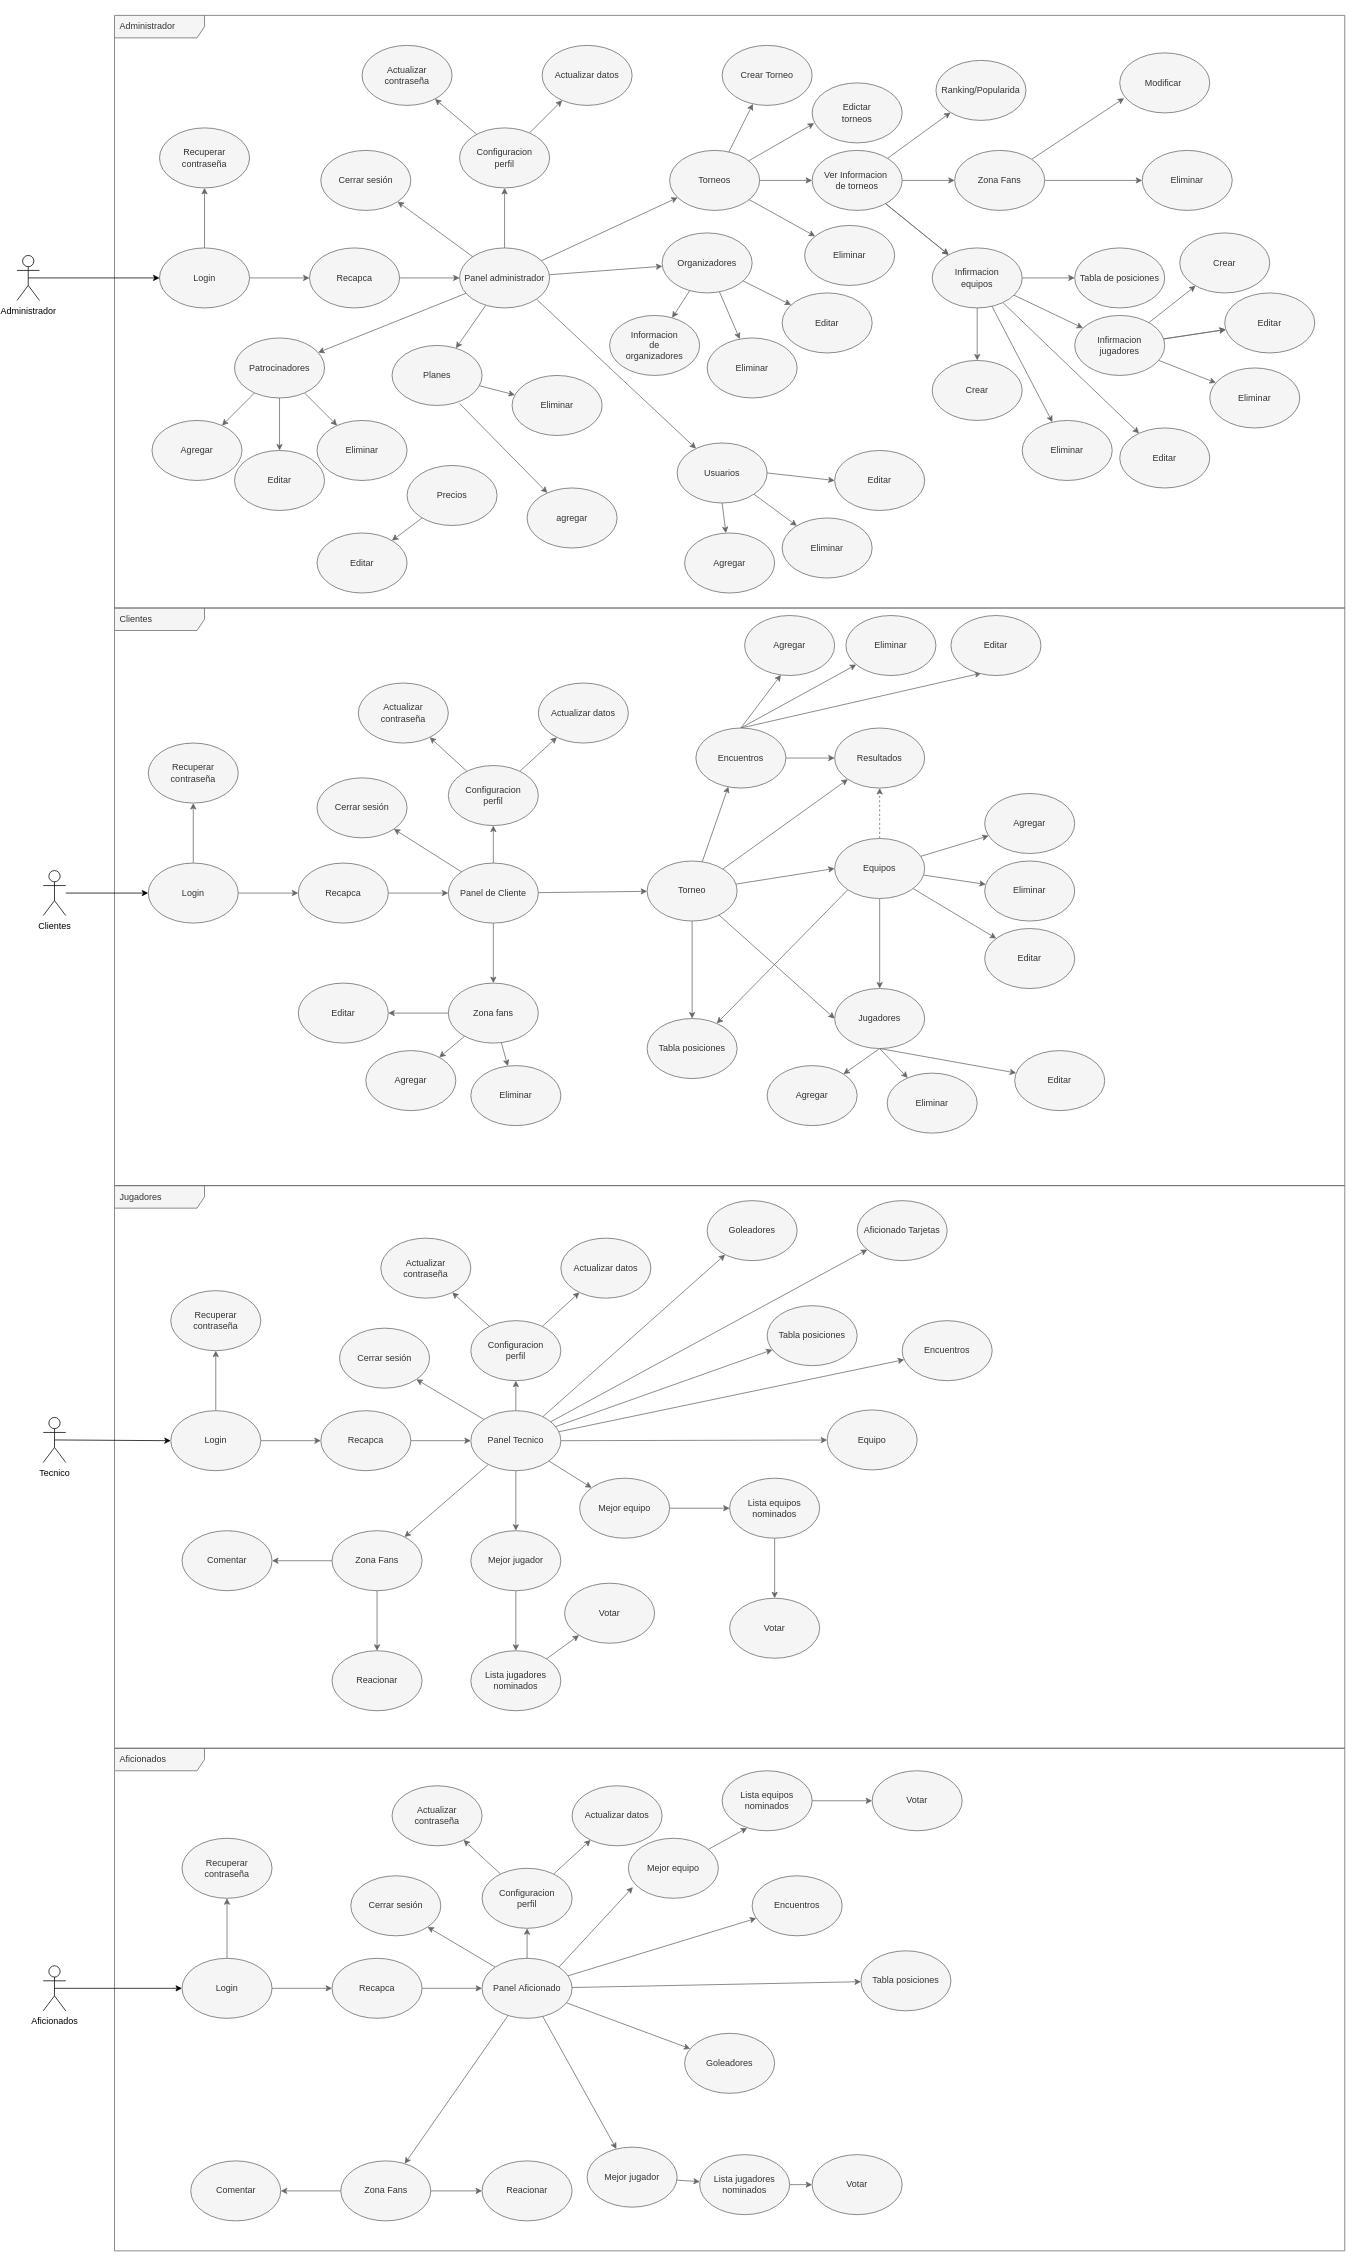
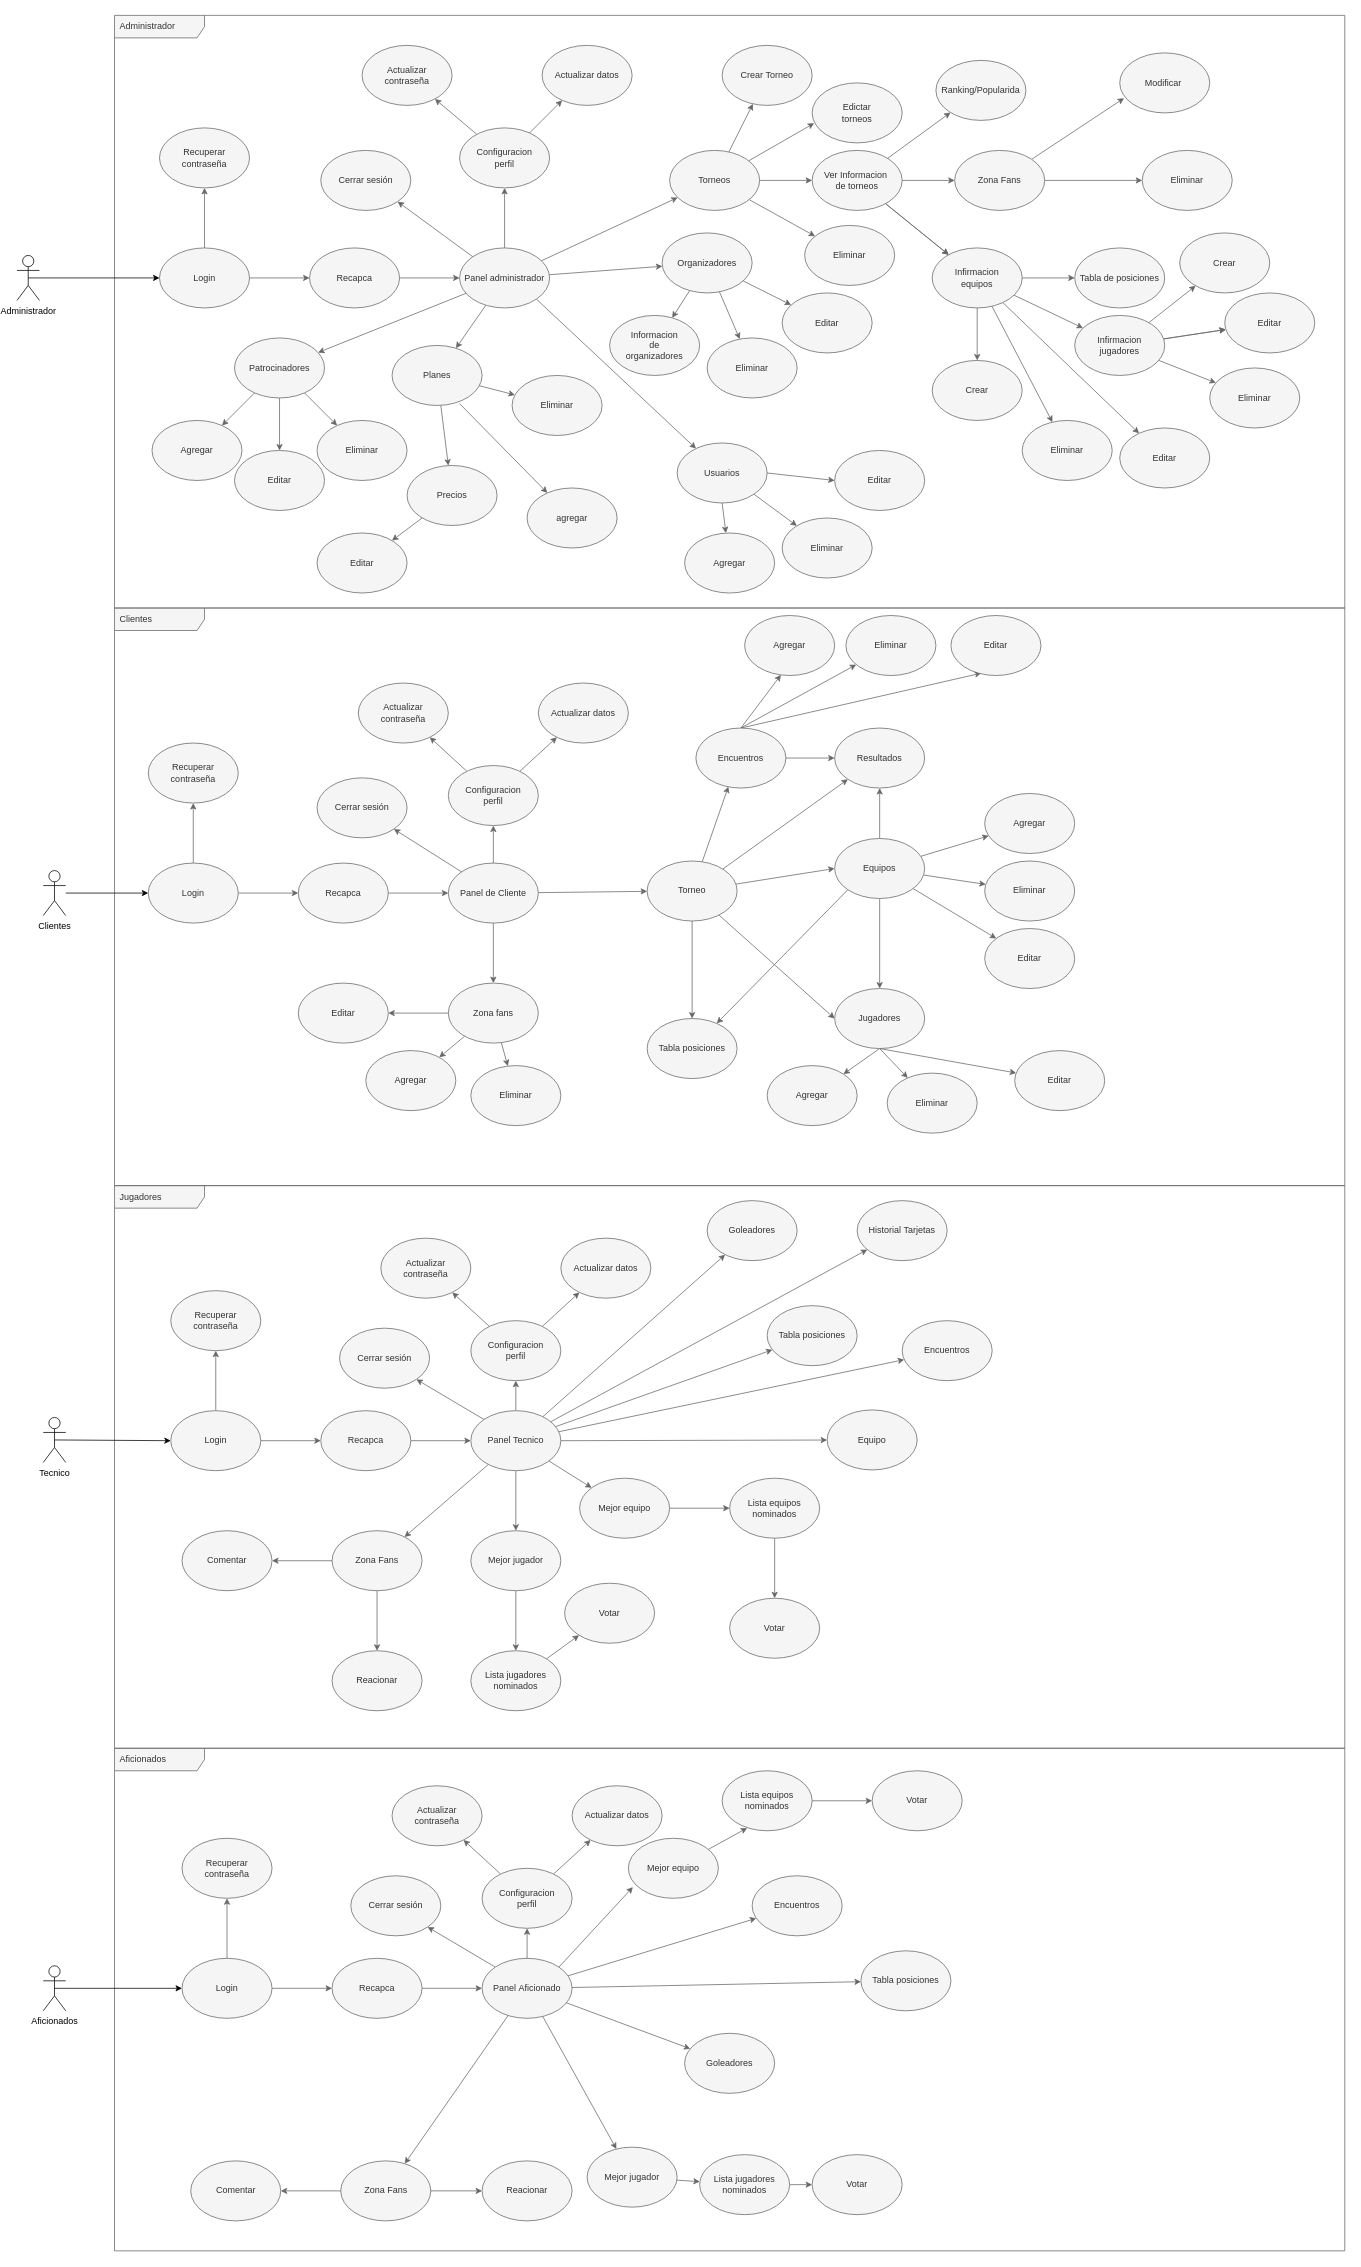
+ <mxCell id="72" value="" style="edgeStyle=none;html=1;fillColor=#f5f5f5;strokeColor=#666666;fontColor=#000000;" edge="1" parent="1" source="73" target="77"><mxGeometry relative="1" as="geometry" /></mxCell>
- <mxCell id="95" style="edgeStyle=none;html=1;entryX=0.5;entryY=1;entryDx=0;entryDy=0;fillColor=#f5f5f5;strokeColor=#666666;fontColor=#000000;dashed=1;" edge="1" parent="1" source="101" target="133"><mxGeometry relative="1" as="geometry"><mxPoint x="1014.458" y="1039.996" as="targetPoint" /></mxGeometry></mxCell>
+ <mxCell id="95" style="edgeStyle=none;html=1;entryX=0.5;entryY=1;entryDx=0;entryDy=0;fillColor=#f5f5f5;strokeColor=#666666;fontColor=#000000;" edge="1" parent="1" source="101" target="133"><mxGeometry relative="1" as="geometry"><mxPoint x="1014.458" y="1039.996" as="targetPoint" /></mxGeometry></mxCell>
- <mxCell id="192" value="Aficionado Tarjetas" style="ellipse;whiteSpace=wrap;html=1;fillColor=#f5f5f5;strokeColor=#666666;fontColor=#333333;" vertex="1" parent="1"><mxGeometry x="1140" y="1600" width="120" height="80" as="geometry" /></mxCell>
+ <mxCell id="192" value="Historial Tarjetas" style="ellipse;whiteSpace=wrap;html=1;fillColor=#f5f5f5;strokeColor=#666666;fontColor=#333333;" vertex="1" parent="1"><mxGeometry x="1140" y="1600" width="120" height="80" as="geometry" /></mxCell>
